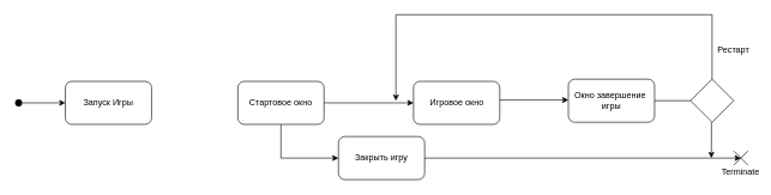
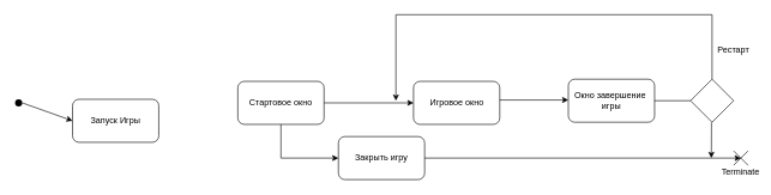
- <mxCell id="2" value="Запуск Игры" style="rounded=1;whiteSpace=wrap;html=1;" vertex="1" parent="1"><mxGeometry x="90" y="113" width="120" height="60" as="geometry" /></mxCell>
+ <mxCell id="2" value="Запуск Игры" style="rounded=1;whiteSpace=wrap;html=1;" vertex="1" parent="1"><mxGeometry x="100" y="138" width="120" height="60" as="geometry" /></mxCell>
